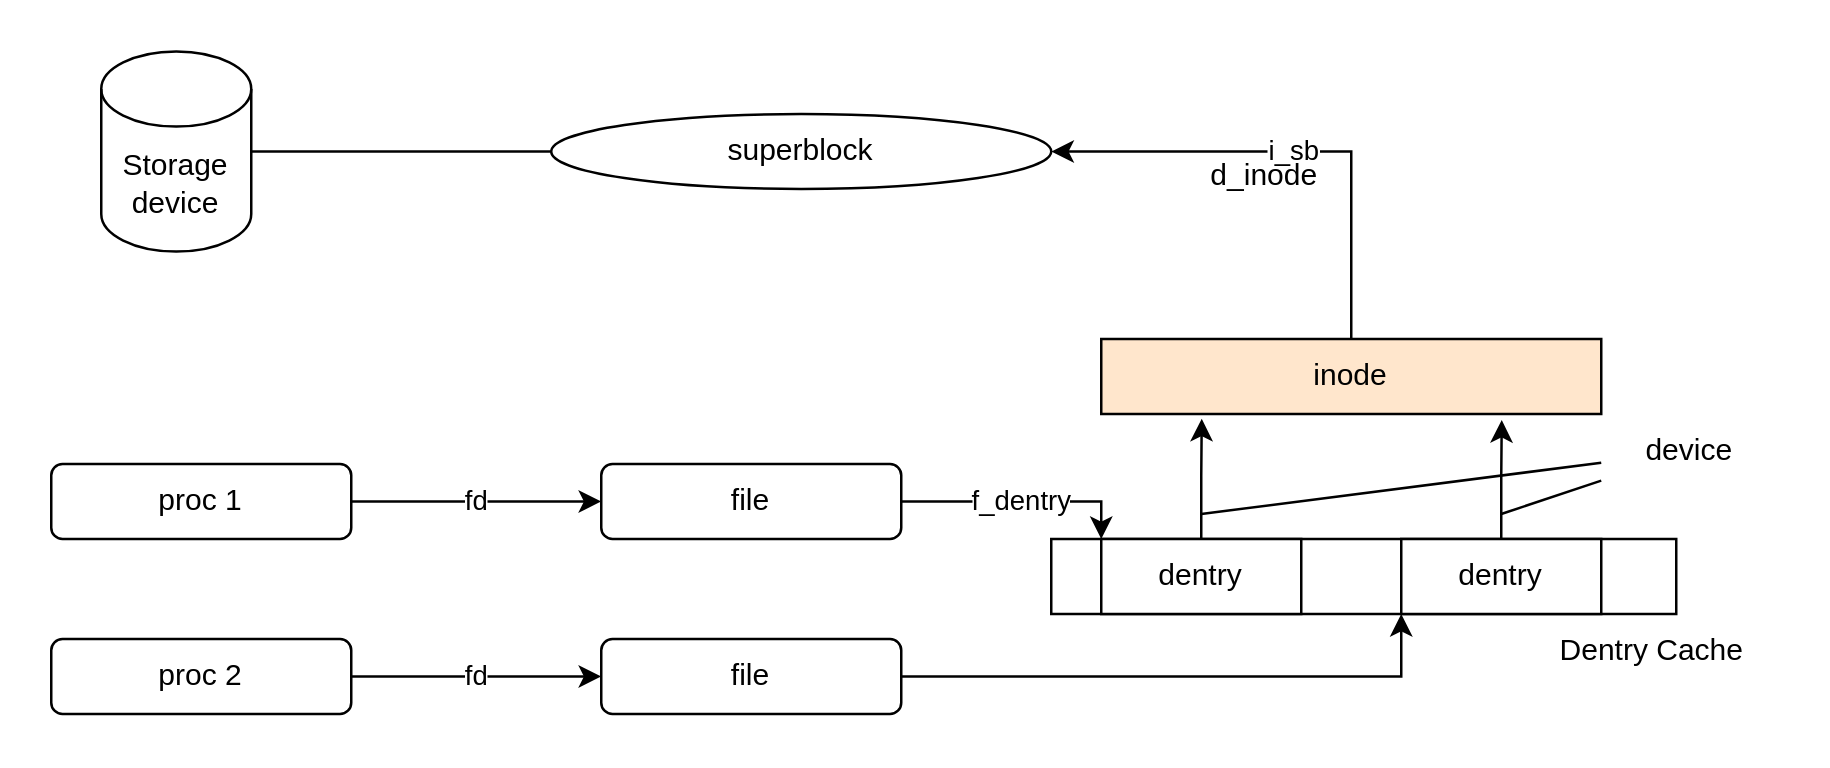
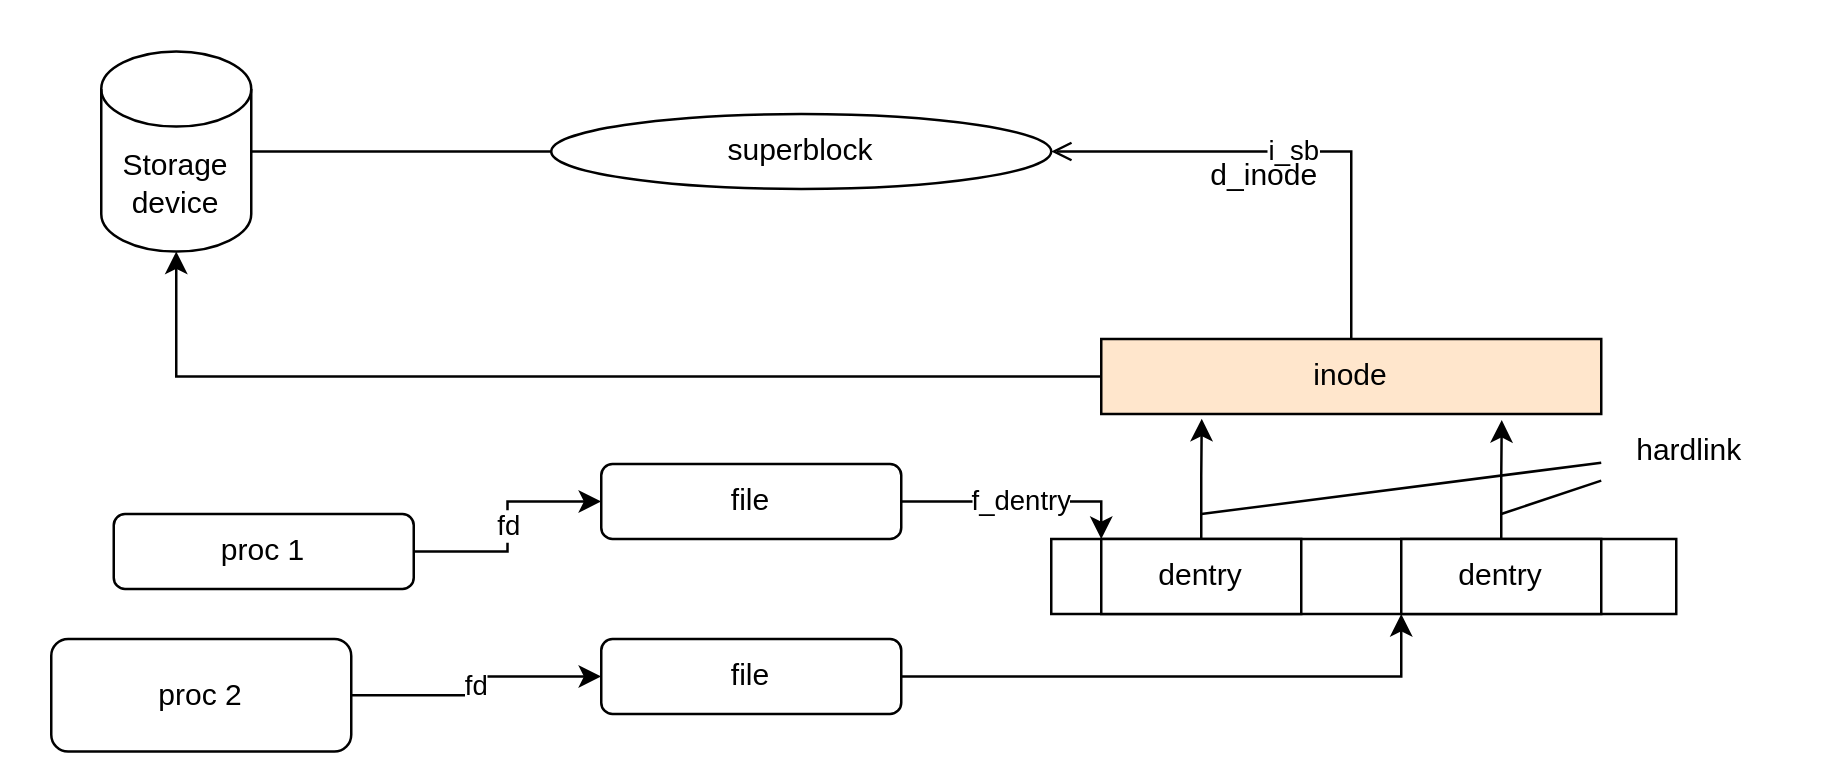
- <mxCell id="15" value="i_sb" style="edgeStyle=orthogonalEdgeStyle;rounded=0;orthogonalLoop=1;jettySize=auto;html=1;entryX=1;entryY=0.5;entryDx=0;entryDy=0;endArrow=classic;endFill=1;" edge="1" parent="1" source="17" target="19"><mxGeometry relative="1" as="geometry"><Array as="points"><mxPoint x="540" y="60" /></Array></mxGeometry></mxCell>
+ <mxCell id="15" value="i_sb" style="edgeStyle=orthogonalEdgeStyle;rounded=0;orthogonalLoop=1;jettySize=auto;html=1;entryX=1;entryY=0.5;entryDx=0;entryDy=0;endArrow=open;endFill=1;" edge="1" parent="1" source="17" target="19"><mxGeometry relative="1" as="geometry"><Array as="points"><mxPoint x="540" y="60" /></Array></mxGeometry></mxCell>
+ <mxCell id="16" style="edgeStyle=orthogonalEdgeStyle;rounded=0;orthogonalLoop=1;jettySize=auto;html=1;endArrow=classic;endFill=1;" edge="1" parent="1" source="17" target="20"><mxGeometry relative="1" as="geometry" /></mxCell>
- <mxCell id="24" value="device" style="text;html=1;align=center;verticalAlign=middle;resizable=0;points=[];autosize=1;strokeColor=none;fillColor=none;" vertex="1" parent="1"><mxGeometry x="640" y="165" width="70" height="30" as="geometry" /></mxCell>
+ <mxCell id="24" value="hardlink" style="text;html=1;align=center;verticalAlign=middle;resizable=0;points=[];autosize=1;strokeColor=none;fillColor=none;" vertex="1" parent="1"><mxGeometry x="640" y="165" width="70" height="30" as="geometry" /></mxCell>
- <mxCell id="3" value="proc 1" style="rounded=1;whiteSpace=wrap;html=1;" vertex="1" parent="1"><mxGeometry x="20" y="185" width="120" height="30" as="geometry" /></mxCell>
+ <mxCell id="3" value="proc 1" style="rounded=1;whiteSpace=wrap;html=1;" vertex="1" parent="1"><mxGeometry x="45" y="205" width="120" height="30" as="geometry" /></mxCell>
- <mxCell id="25" value="Dentry Cache" style="text;html=1;align=center;verticalAlign=middle;resizable=0;points=[];autosize=1;strokeColor=none;fillColor=none;" vertex="1" parent="1"><mxGeometry x="610" y="245" width="100" height="30" as="geometry" /></mxCell>
- <mxCell id="5" value="proc 2" style="rounded=1;whiteSpace=wrap;html=1;" vertex="1" parent="1"><mxGeometry x="20" y="255" width="120" height="30" as="geometry" /></mxCell>
+ <mxCell id="5" value="proc 2" style="rounded=1;whiteSpace=wrap;html=1;" vertex="1" parent="1"><mxGeometry x="20" y="255" width="120" height="45" as="geometry" /></mxCell>
